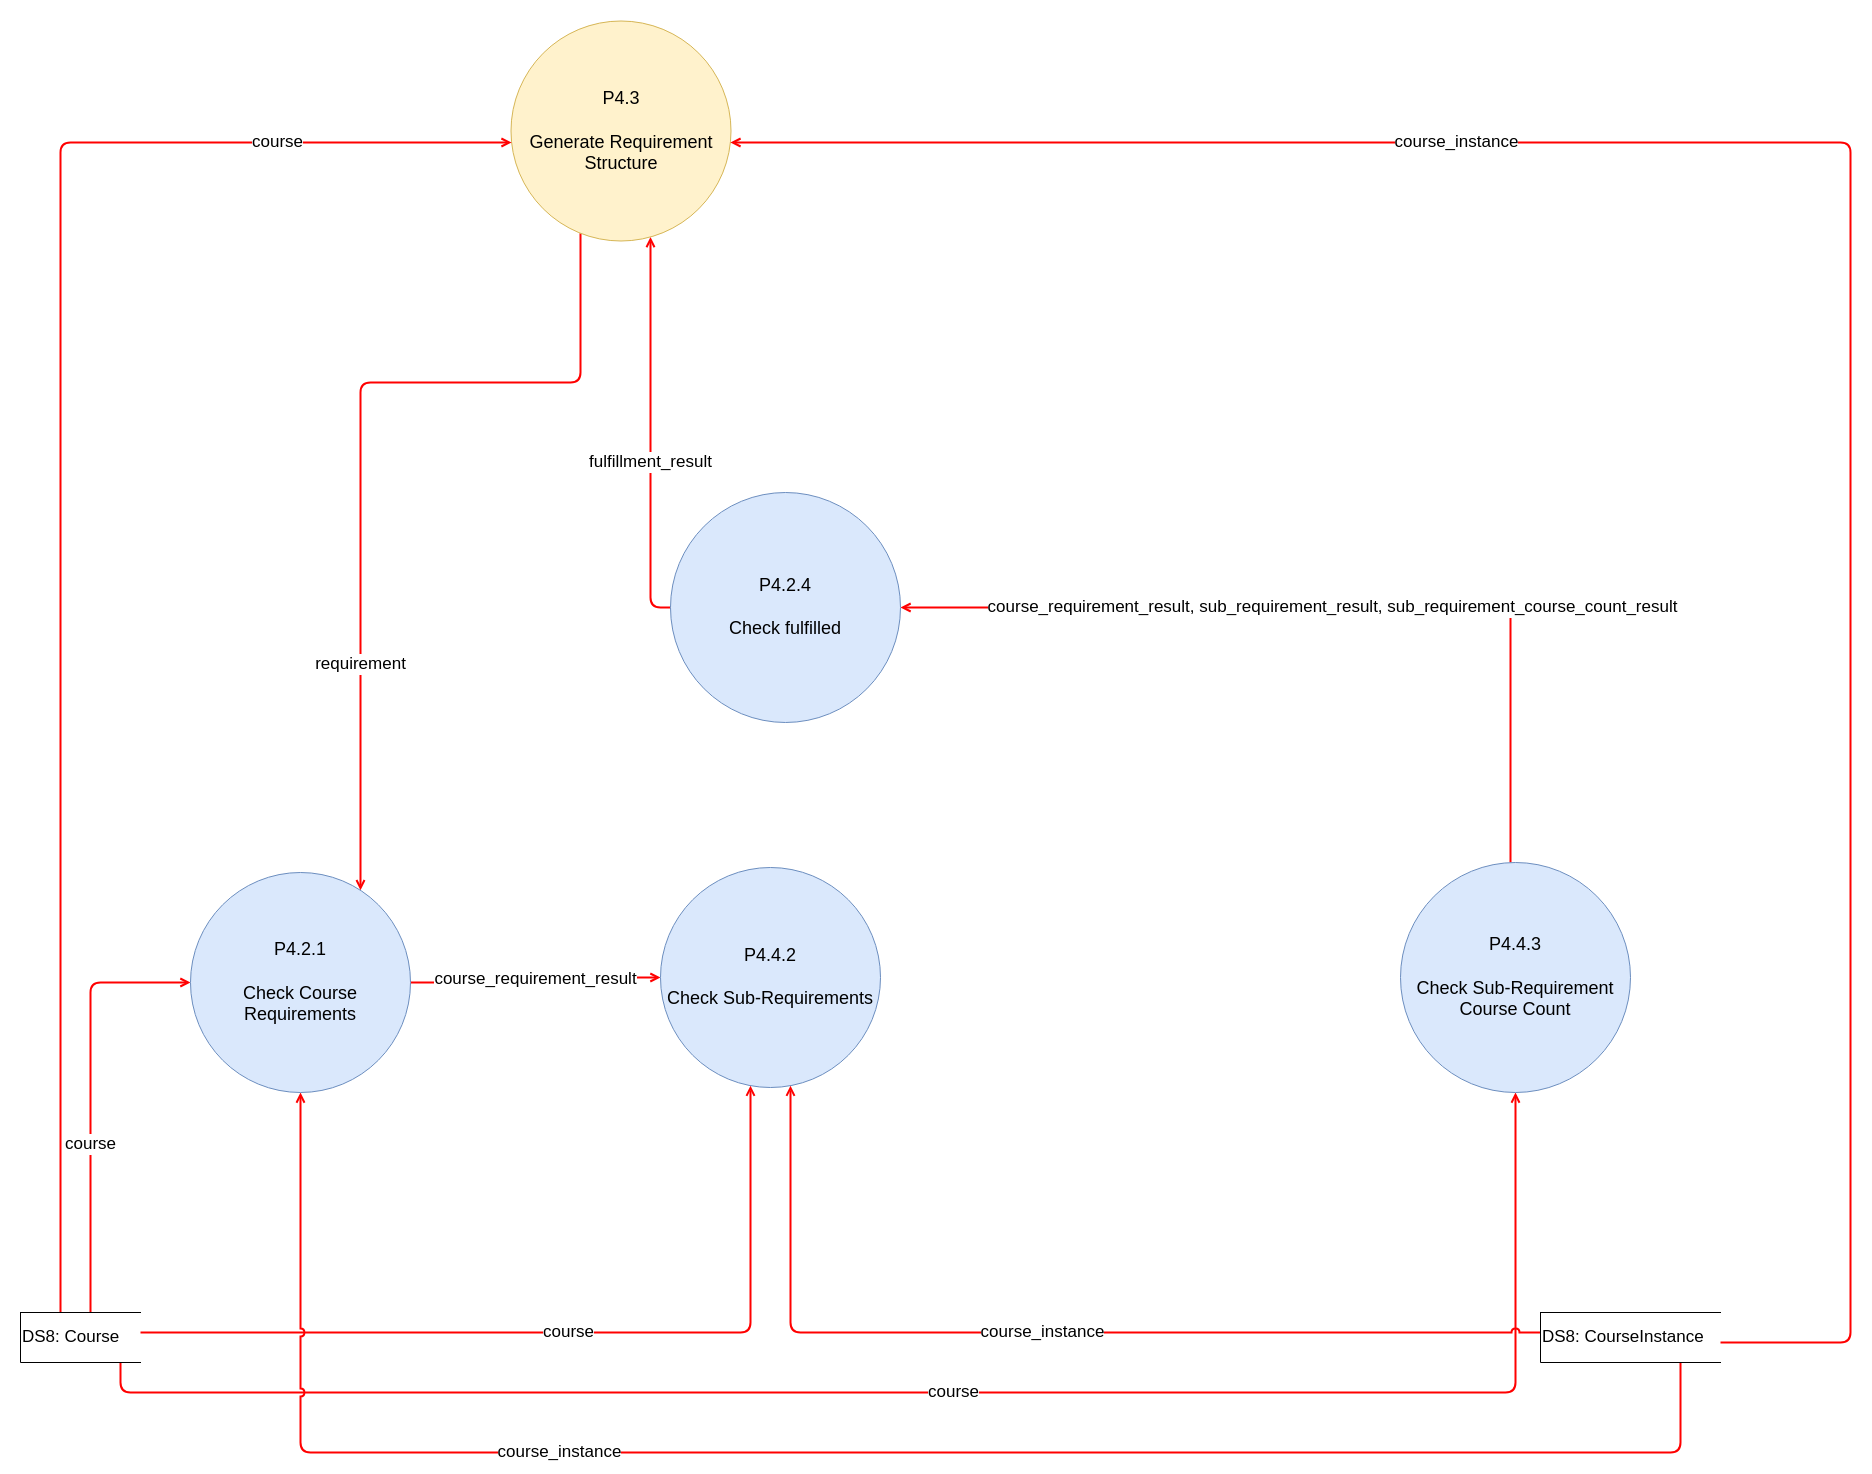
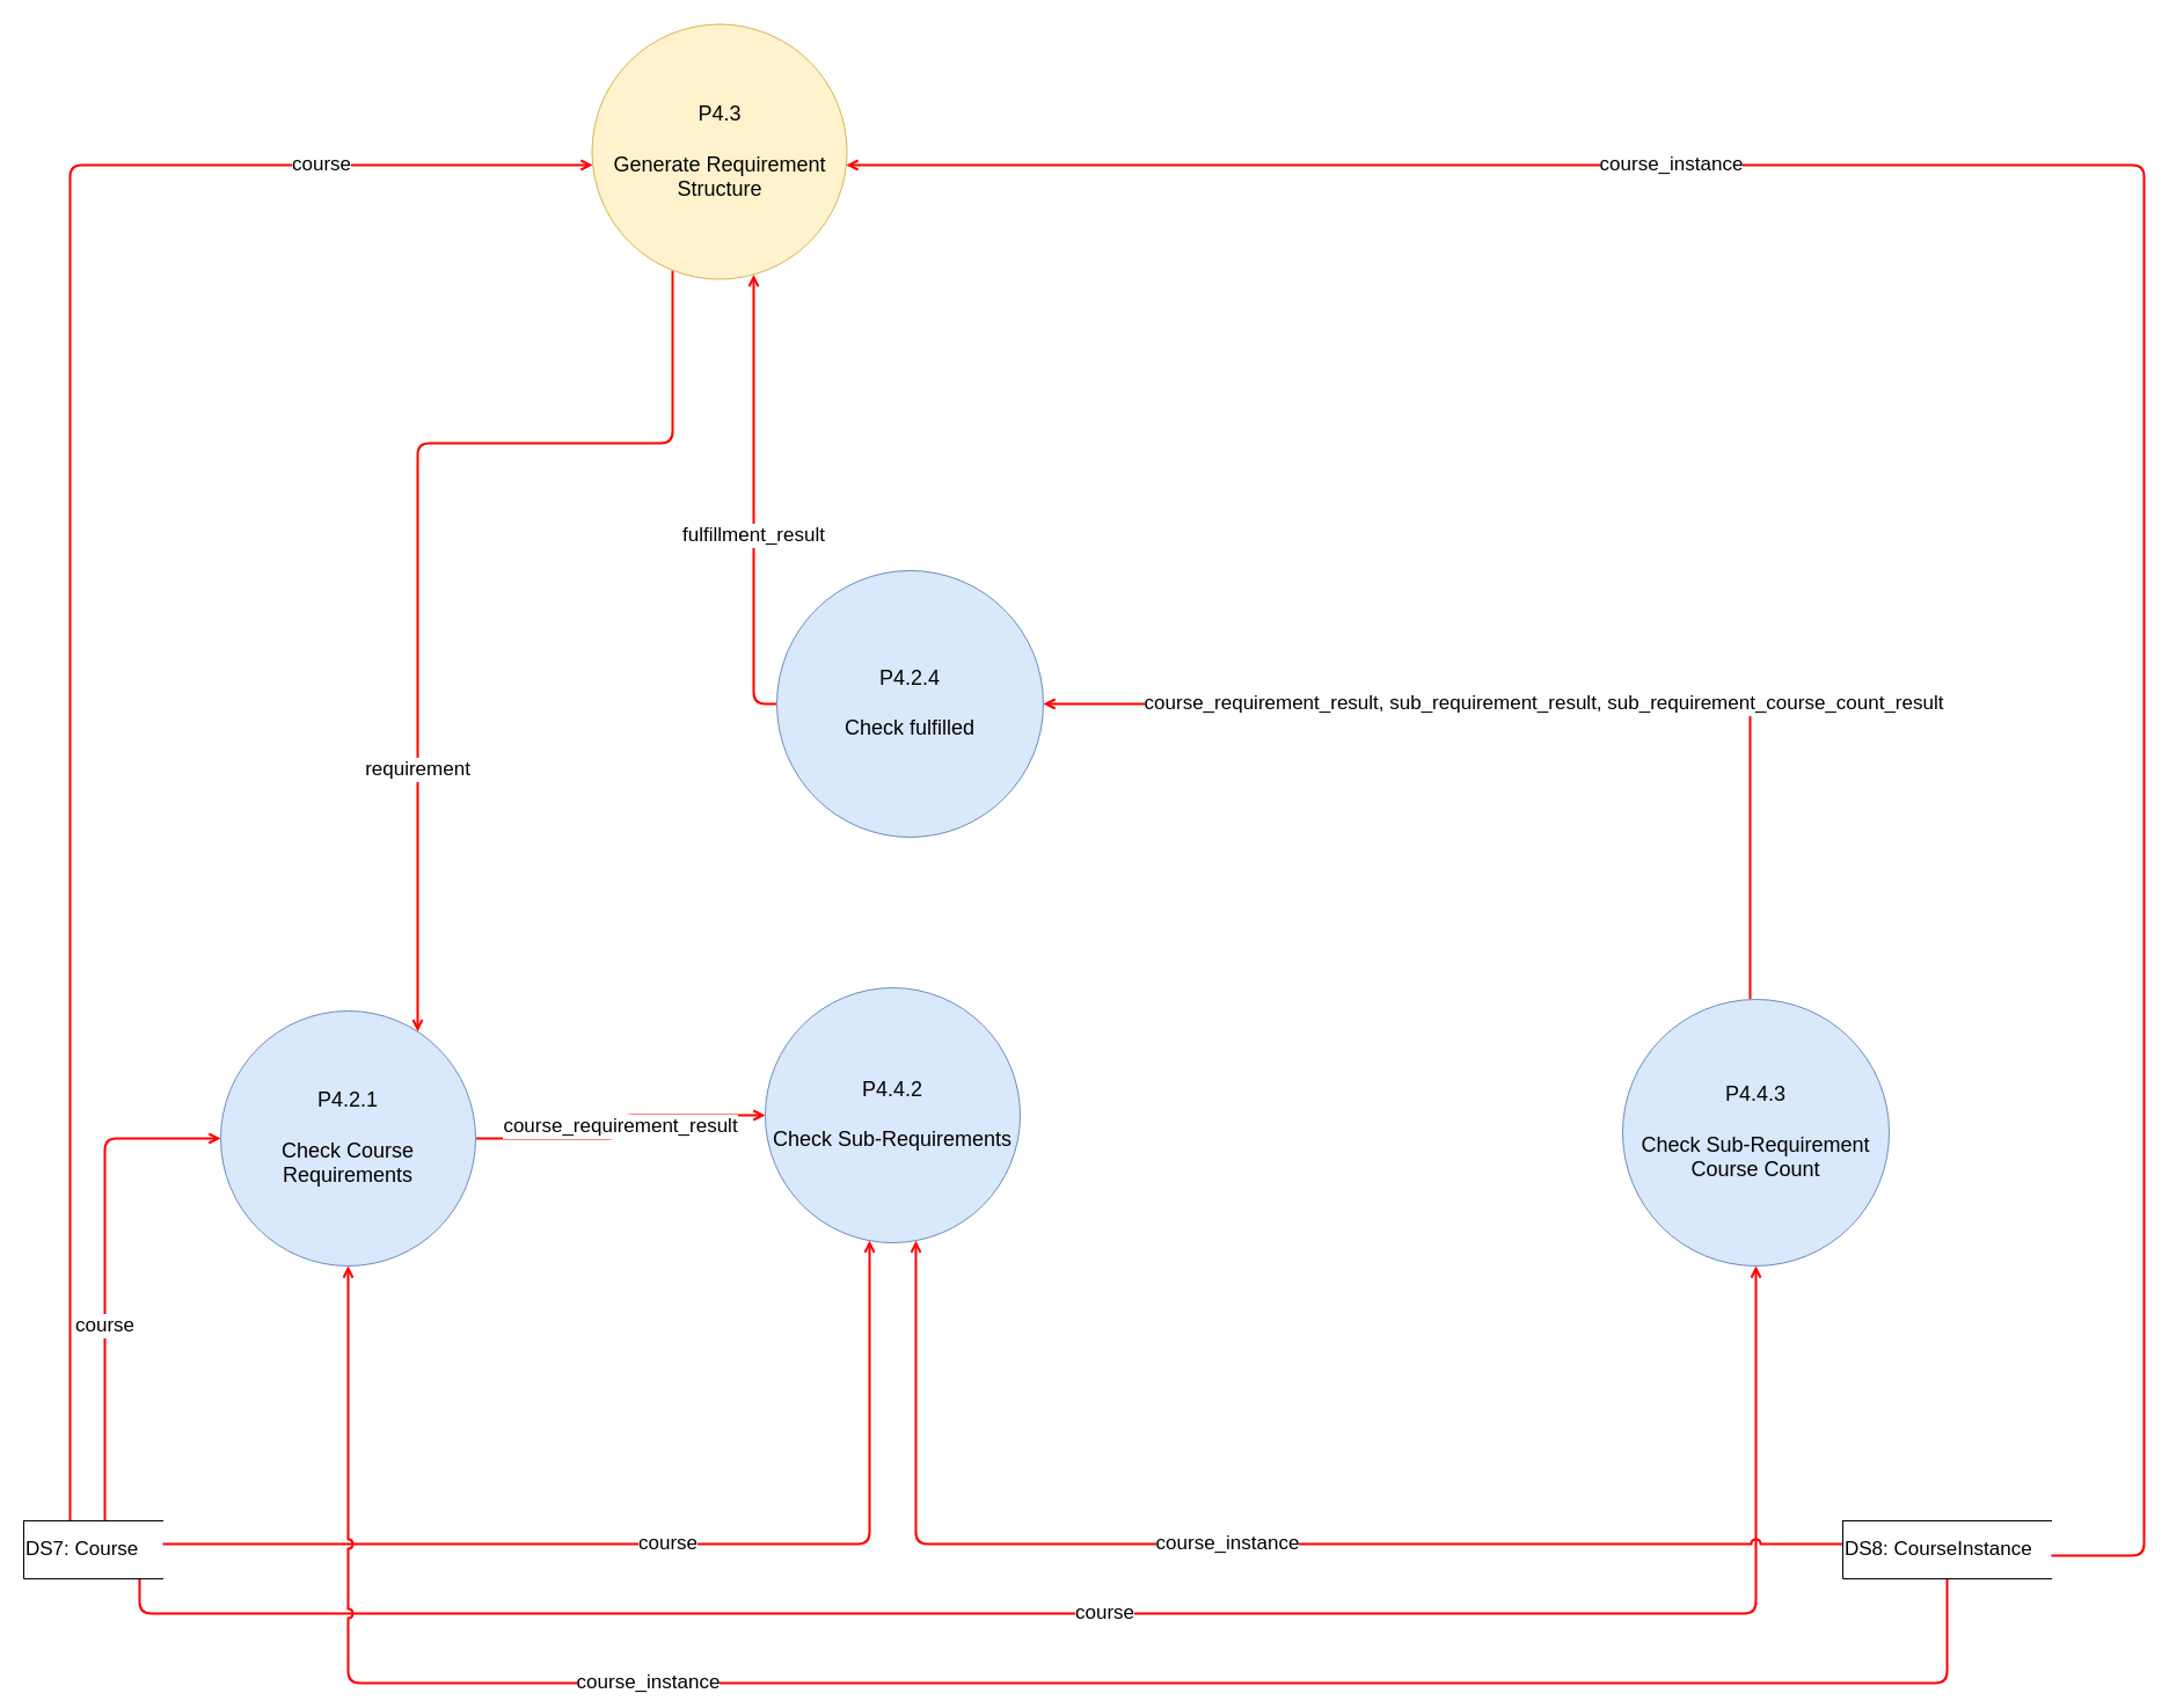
- <mxCell id="16" value="P4.4.2&lt;br&gt;&lt;br&gt;Check Sub-Requirements" style="shape=ellipse;html=1;dashed=0;whitespace=wrap;aspect=fixed;perimeter=ellipsePerimeter;fillColor=#dae8fc;strokeColor=#6c8ebf;fontSize=18;whiteSpace=wrap;" vertex="1" parent="1"><mxGeometry x="660" y="867" width="220" height="220" as="geometry" /></mxCell>
+ <mxCell id="16" value="P4.4.2&lt;br&gt;&lt;br&gt;Check Sub-Requirements" style="shape=ellipse;html=1;dashed=0;whitespace=wrap;aspect=fixed;perimeter=ellipsePerimeter;fillColor=#dae8fc;strokeColor=#6c8ebf;fontSize=18;whiteSpace=wrap;" vertex="1" parent="1"><mxGeometry x="660" y="852" width="220" height="220" as="geometry" /></mxCell>
- <mxCell id="9" value="&lt;font color=&quot;#000000&quot; style=&quot;font-size: 17px&quot;&gt;DS8: Course&lt;/font&gt;" style="html=1;dashed=0;whitespace=wrap;shape=partialRectangle;right=0;fillColor=none;fontColor=#FF0000;align=left;fontSize=17;" vertex="1" parent="1"><mxGeometry x="20" y="1312" width="120" height="50" as="geometry" /></mxCell>
+ <mxCell id="9" value="&lt;font color=&quot;#000000&quot; style=&quot;font-size: 17px&quot;&gt;DS7: Course&lt;/font&gt;" style="html=1;dashed=0;whitespace=wrap;shape=partialRectangle;right=0;fillColor=none;fontColor=#FF0000;align=left;fontSize=17;" vertex="1" parent="1"><mxGeometry x="20" y="1312" width="120" height="50" as="geometry" /></mxCell>
- <mxCell id="13" value="&lt;font color=&quot;#000000&quot; style=&quot;font-size: 17px&quot;&gt;DS8: CourseInstance&lt;/font&gt;" style="html=1;dashed=0;whitespace=wrap;shape=partialRectangle;right=0;fillColor=none;fontColor=#FF0000;align=left;fontSize=17;" vertex="1" parent="1"><mxGeometry x="1540" y="1312" width="180" height="50" as="geometry" /></mxCell>
+ <mxCell id="13" value="&lt;font color=&quot;#000000&quot; style=&quot;font-size: 17px&quot;&gt;DS8: CourseInstance&lt;/font&gt;" style="html=1;dashed=0;whitespace=wrap;shape=partialRectangle;right=0;fillColor=none;fontColor=#FF0000;align=left;fontSize=17;" vertex="1" parent="1"><mxGeometry x="1590" y="1312" width="180" height="50" as="geometry" /></mxCell>
